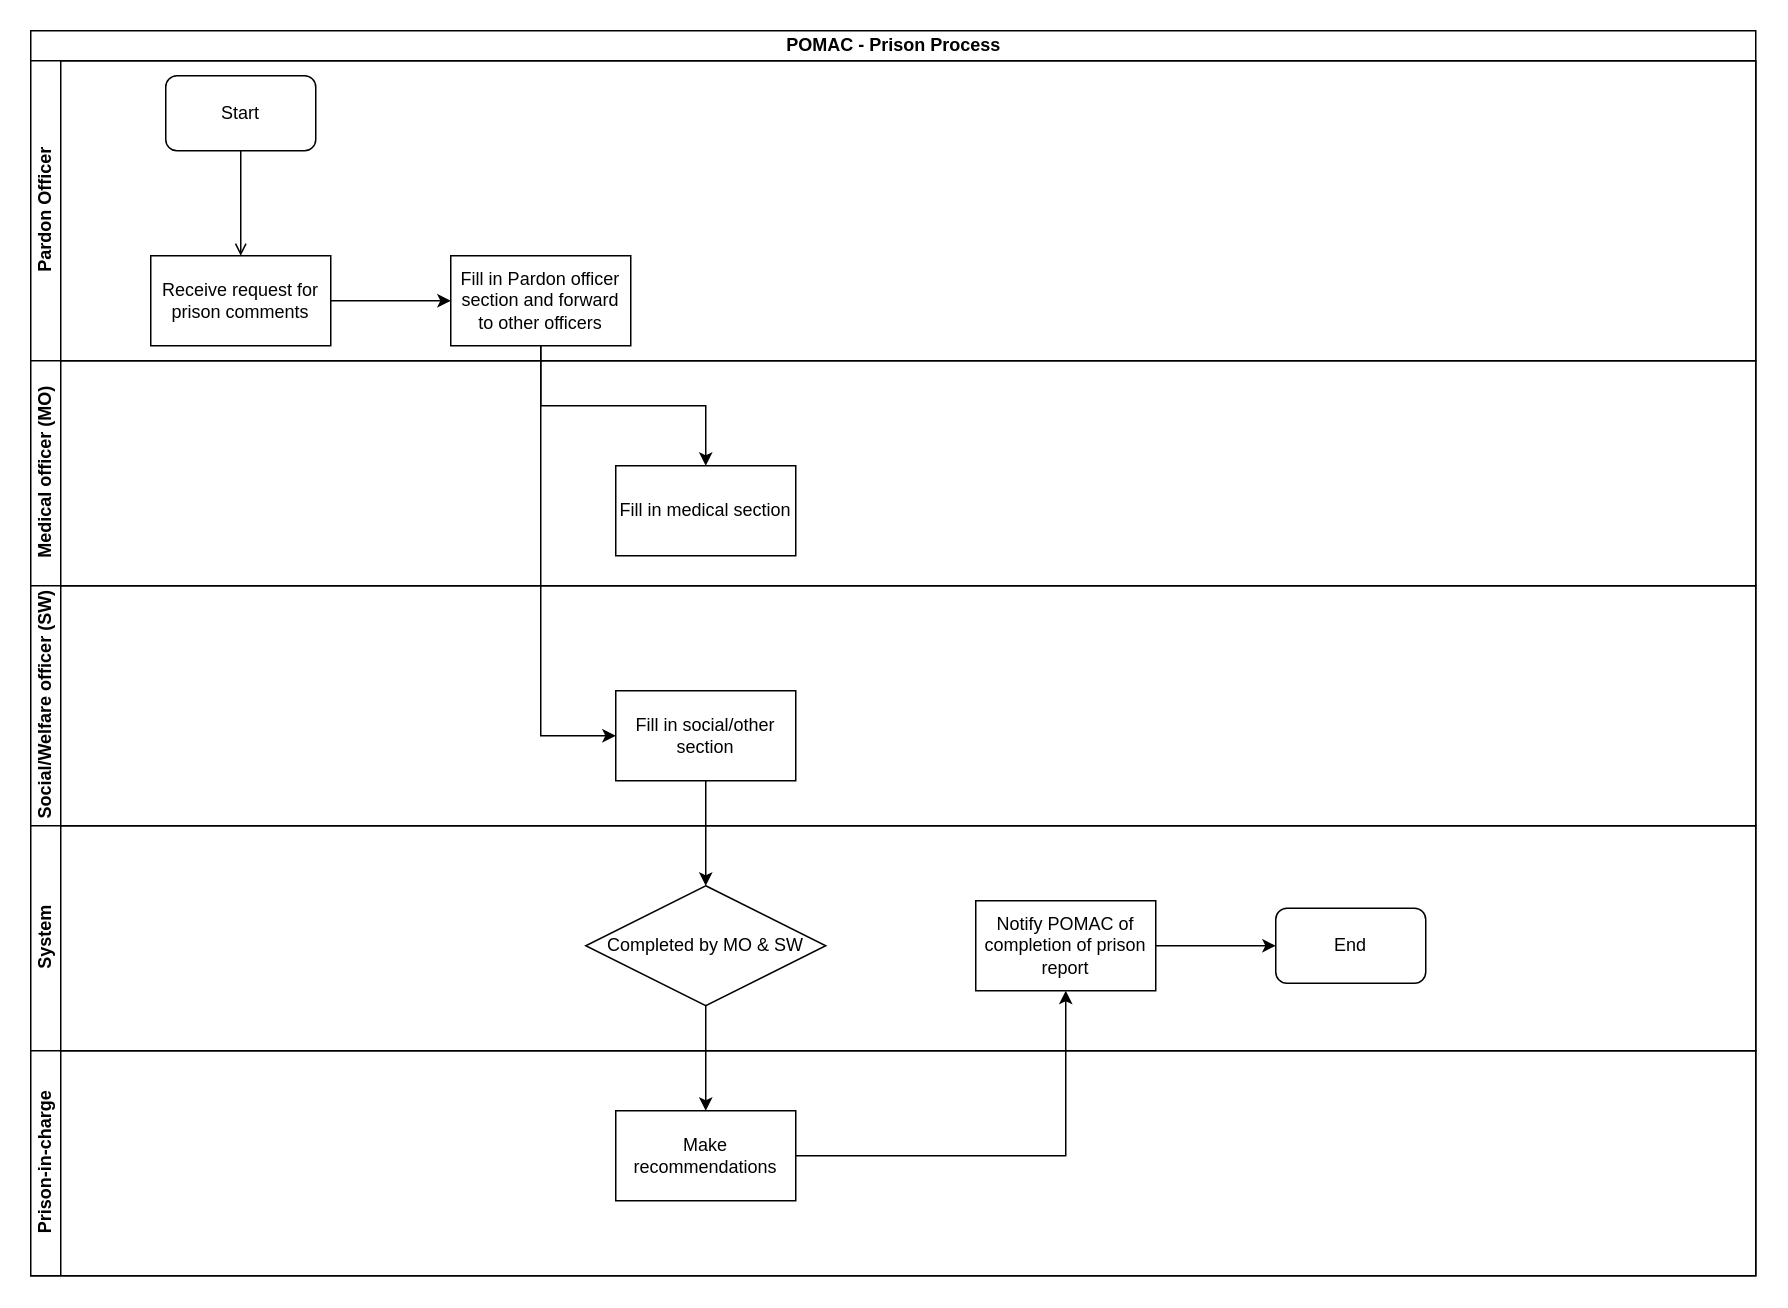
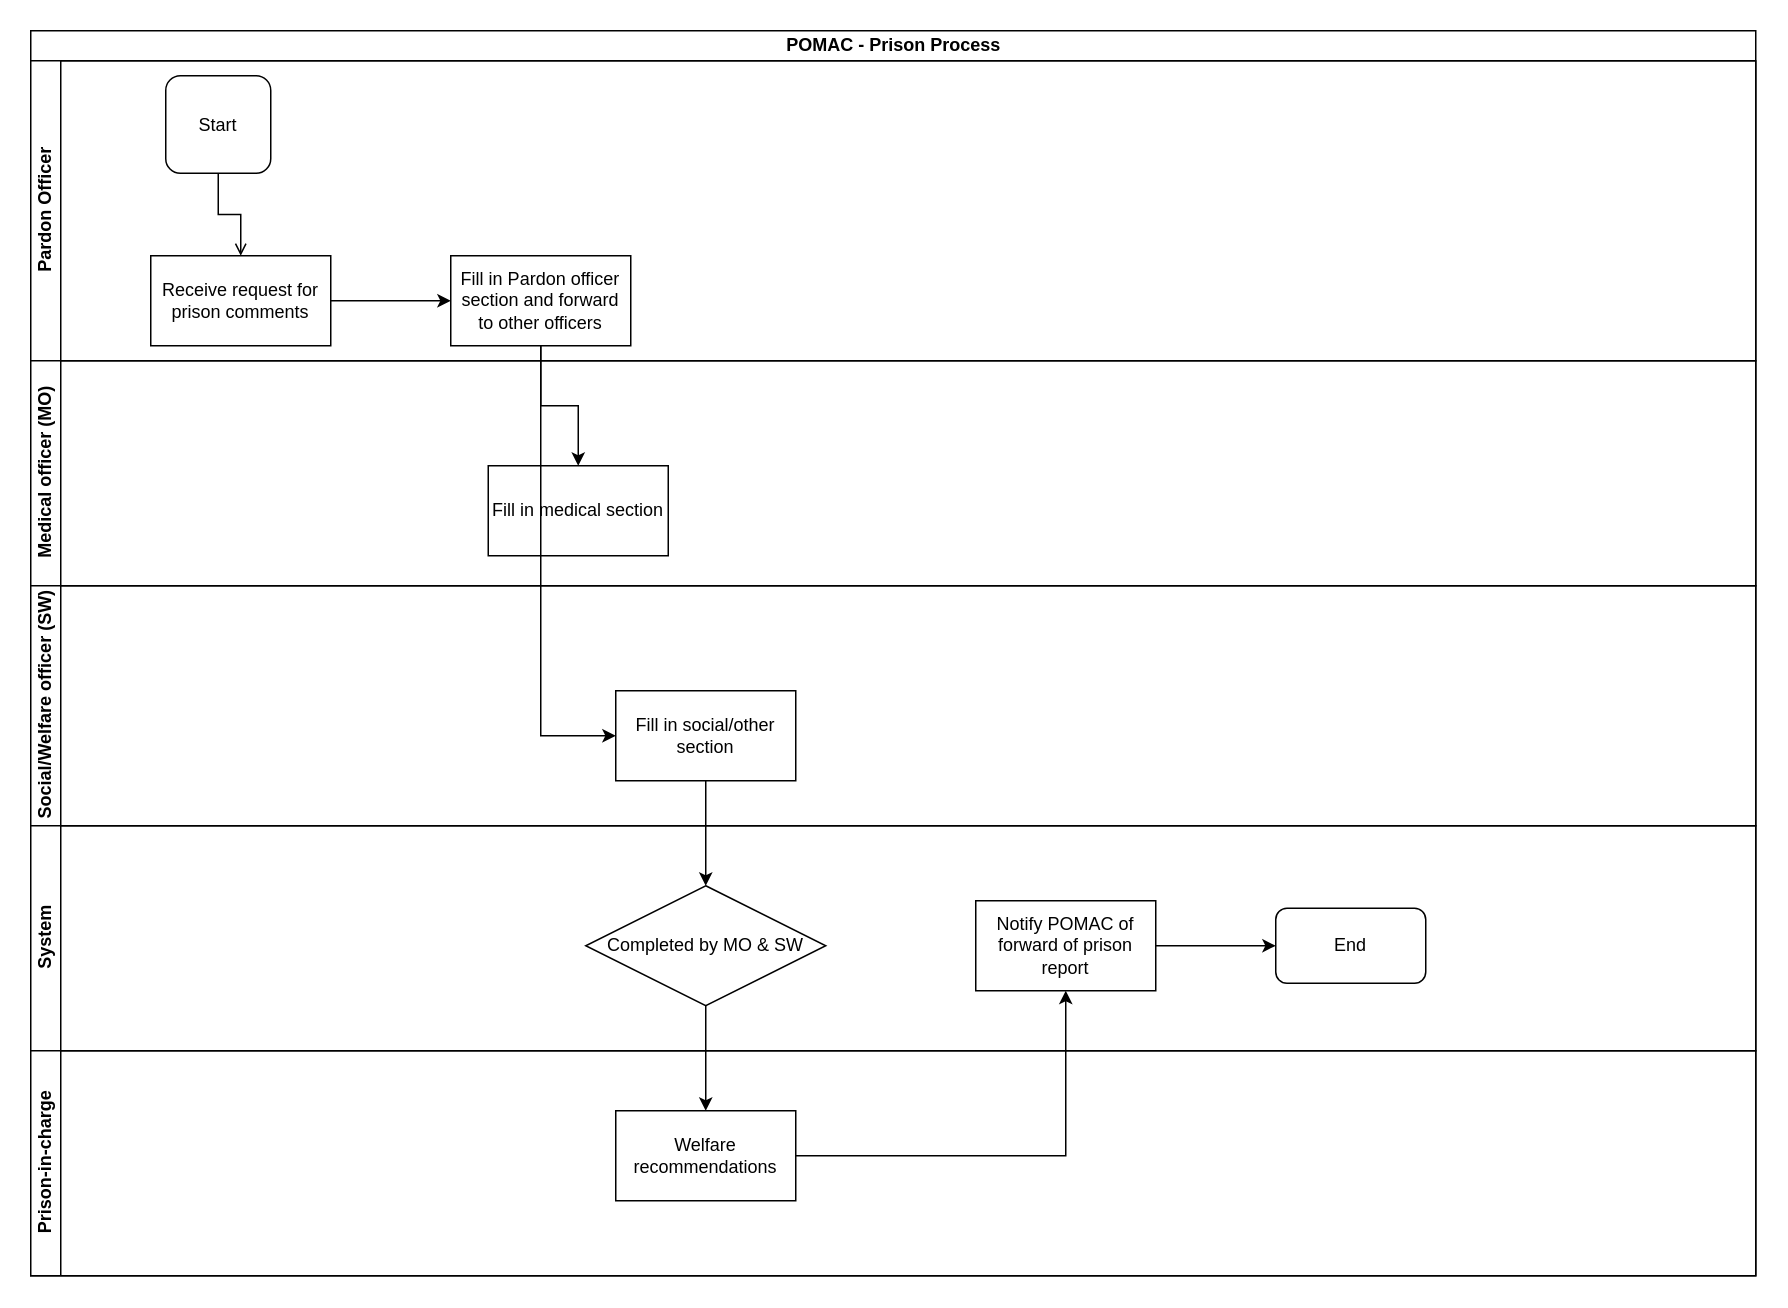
- <mxCell id="4" value="Start" style="rounded=1;whiteSpace=wrap;html=1;" vertex="1" parent="3"><mxGeometry x="90" y="10" width="100" height="50" as="geometry" /></mxCell>
+ <mxCell id="4" value="Start" style="rounded=1;whiteSpace=wrap;html=1;" vertex="1" parent="3"><mxGeometry x="90" y="10" width="70" height="65" as="geometry" /></mxCell>
- <mxCell id="8" value="Fill in medical section" style="whiteSpace=wrap;html=1;rounded=0;" vertex="1" parent="7"><mxGeometry x="390" y="70" width="120" height="60" as="geometry" /></mxCell>
+ <mxCell id="8" value="Fill in medical section" style="whiteSpace=wrap;html=1;rounded=0;" vertex="1" parent="7"><mxGeometry x="305" y="70" width="120" height="60" as="geometry" /></mxCell>
- <mxCell id="12" value="Notify POMAC of completion of prison report" style="whiteSpace=wrap;html=1;rounded=0;" vertex="1" parent="11"><mxGeometry x="630" y="50" width="120" height="60" as="geometry" /></mxCell>
+ <mxCell id="12" value="Notify POMAC of forward of prison report" style="whiteSpace=wrap;html=1;rounded=0;" vertex="1" parent="11"><mxGeometry x="630" y="50" width="120" height="60" as="geometry" /></mxCell>
- <mxCell id="17" value="Make recommendations" style="whiteSpace=wrap;html=1;rounded=0;" vertex="1" parent="16"><mxGeometry x="390" y="40" width="120" height="60" as="geometry" /></mxCell>
+ <mxCell id="17" value="Welfare recommendations" style="whiteSpace=wrap;html=1;rounded=0;" vertex="1" parent="16"><mxGeometry x="390" y="40" width="120" height="60" as="geometry" /></mxCell>
